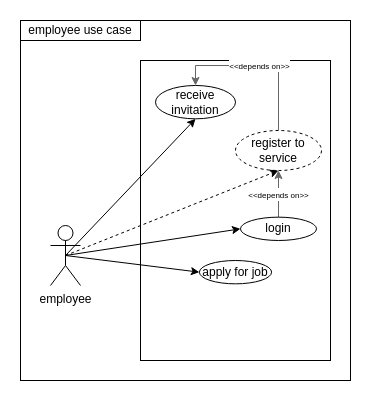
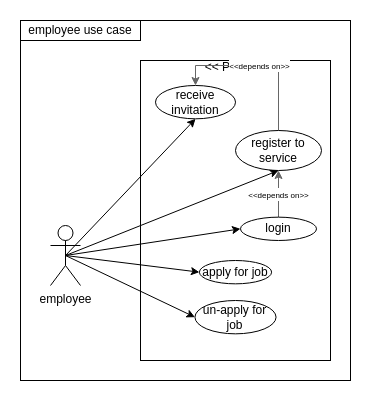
+ <mxCell id="7" value="&amp;lt;&amp;lt; PMS &amp;gt;&amp;gt;" style="rounded=0;whiteSpace=wrap;html=1;opacity=0;" vertex="1" parent="5"><mxGeometry width="190" height="13.333" as="geometry" /></mxCell>
- <mxCell id="10" value="register to service" style="ellipse;whiteSpace=wrap;html=1;dashed=1;" vertex="1" parent="5"><mxGeometry x="95" y="70" width="86" height="40" as="geometry" /></mxCell>
+ <mxCell id="10" value="register to service" style="ellipse;whiteSpace=wrap;html=1;" vertex="1" parent="5"><mxGeometry x="95" y="70" width="86" height="40" as="geometry" /></mxCell>
- <mxCell id="16" style="edgeStyle=none;rounded=0;orthogonalLoop=1;jettySize=auto;html=1;exitX=0.5;exitY=0.5;exitDx=0;exitDy=0;exitPerimeter=0;entryX=0.5;entryY=1;entryDx=0;entryDy=0;dashed=1;" edge="1" parent="1" source="4" target="10"><mxGeometry relative="1" as="geometry" /></mxCell>
+ <mxCell id="16" style="edgeStyle=none;rounded=0;orthogonalLoop=1;jettySize=auto;html=1;exitX=0.5;exitY=0.5;exitDx=0;exitDy=0;exitPerimeter=0;entryX=0.5;entryY=1;entryDx=0;entryDy=0;" edge="1" parent="1" source="4" target="10"><mxGeometry relative="1" as="geometry" /></mxCell>
+ <mxCell id="19" style="edgeStyle=none;rounded=0;orthogonalLoop=1;jettySize=auto;html=1;exitX=0.5;exitY=0.5;exitDx=0;exitDy=0;exitPerimeter=0;entryX=0;entryY=0.5;entryDx=0;entryDy=0;" edge="1" parent="1" source="4" target="14"><mxGeometry relative="1" as="geometry" /></mxCell>
+ <mxCell id="14" value="un-apply for job" style="ellipse;whiteSpace=wrap;html=1;" vertex="1" parent="5"><mxGeometry x="54.45" y="240" width="81.1" height="33.34" as="geometry" /></mxCell>
